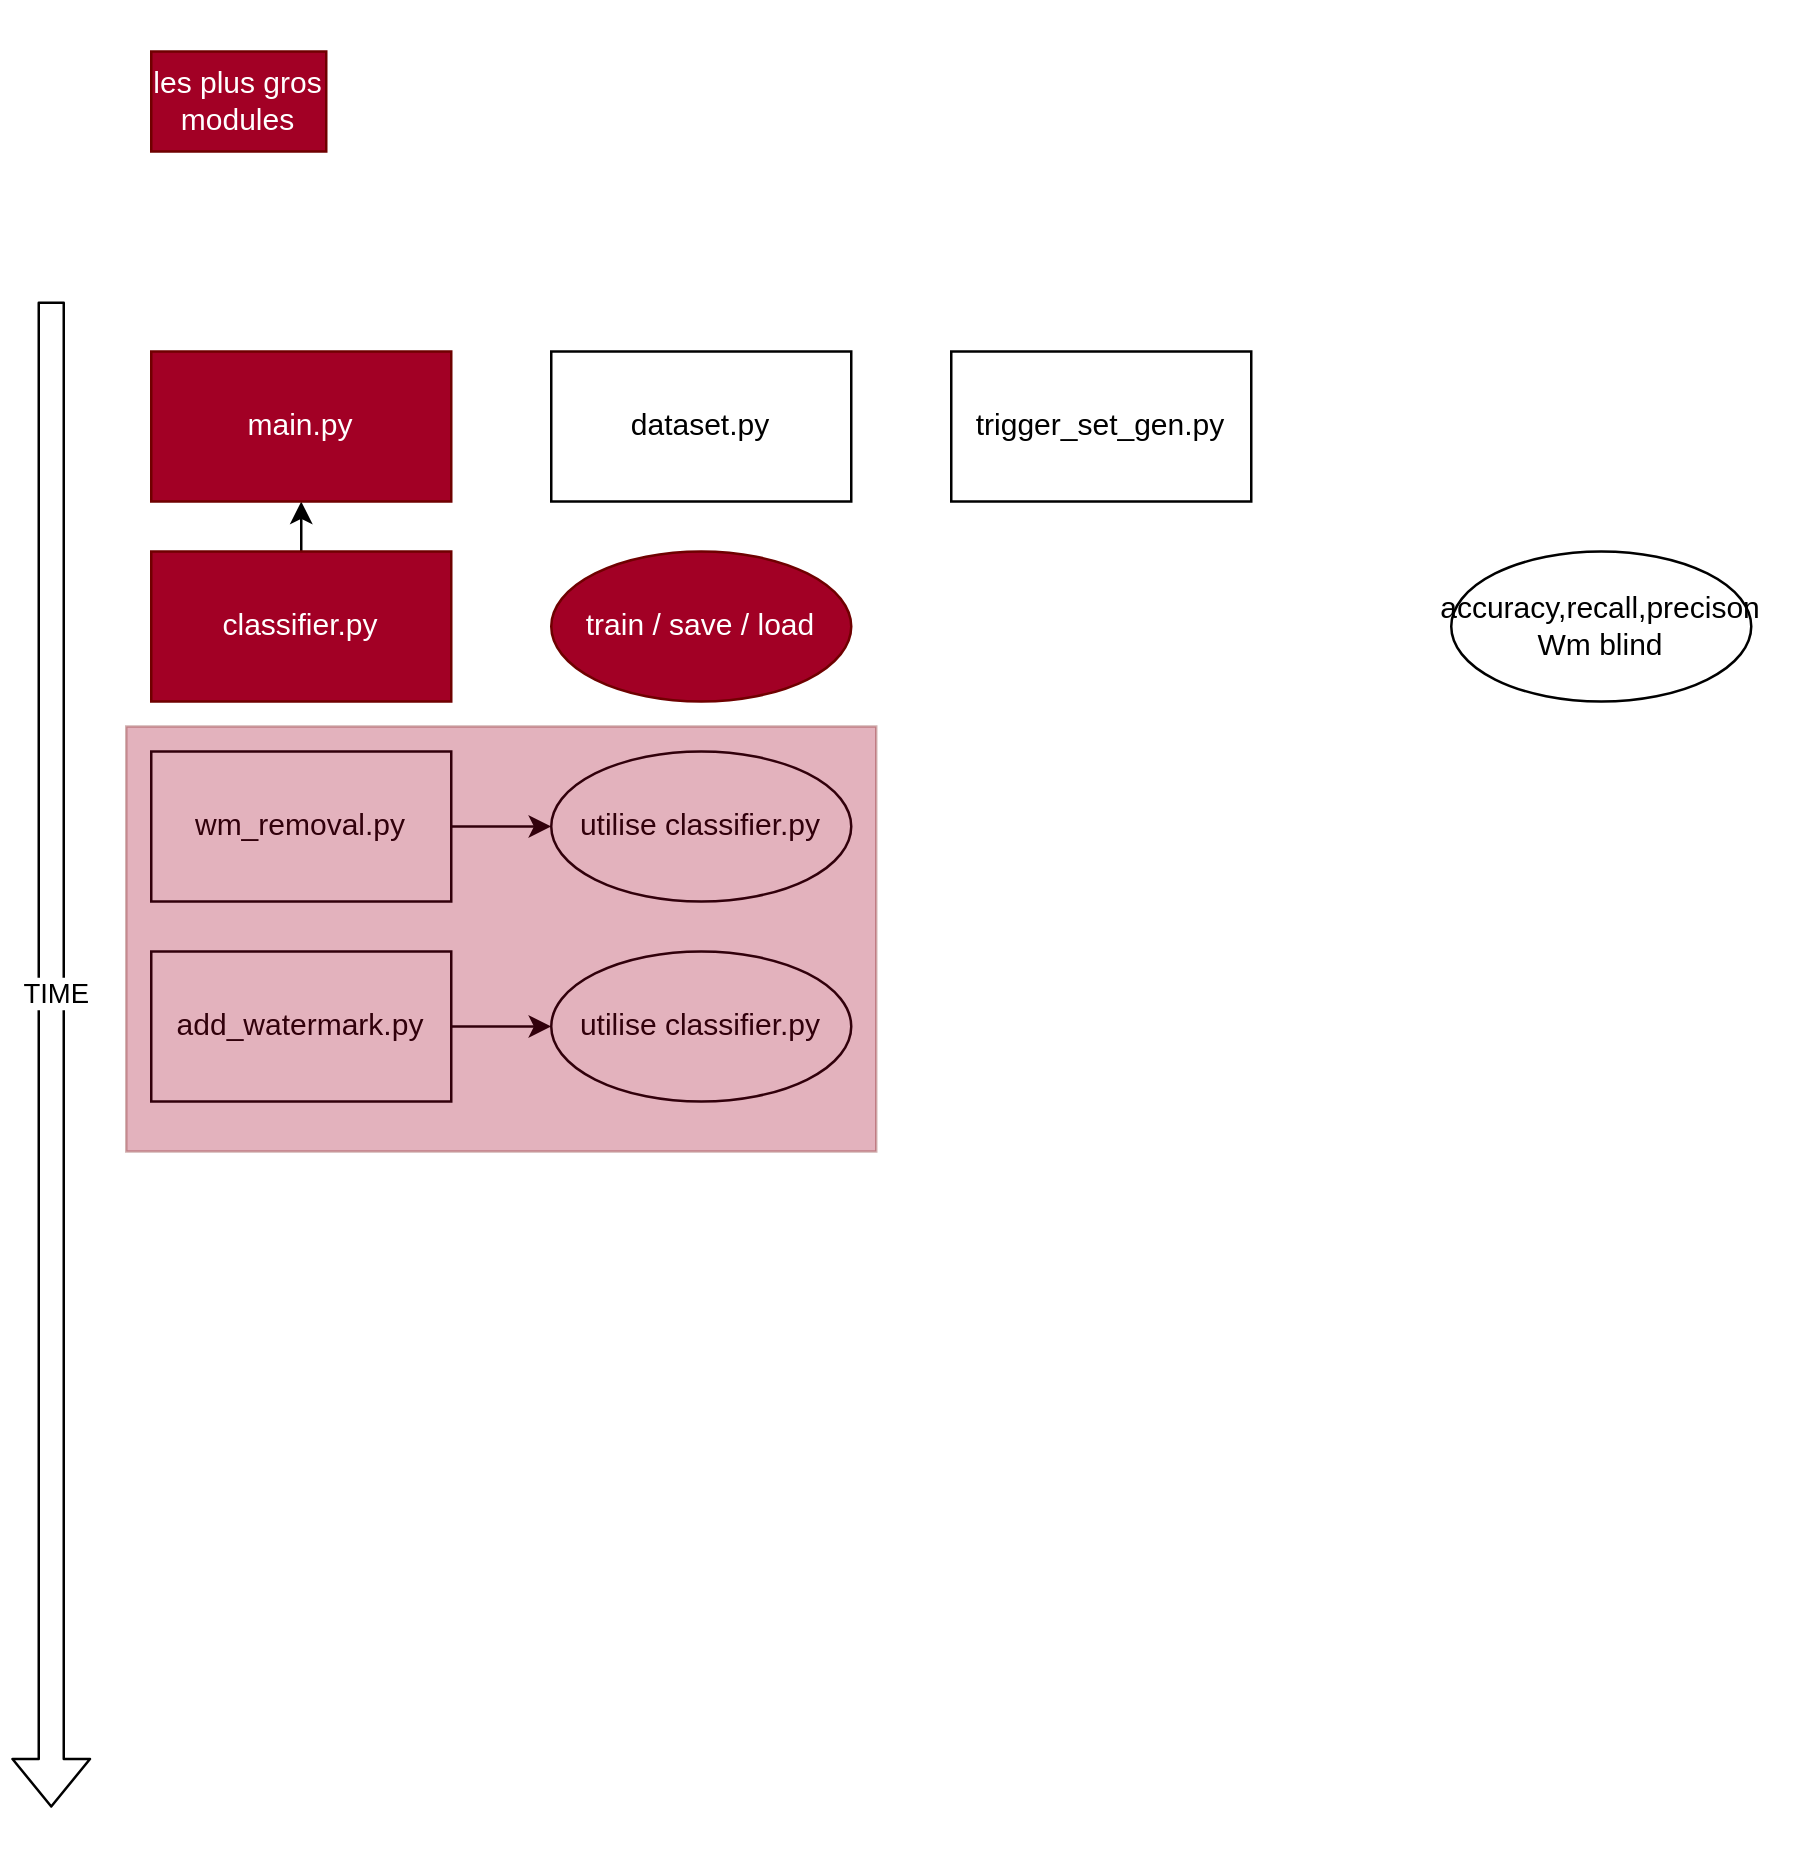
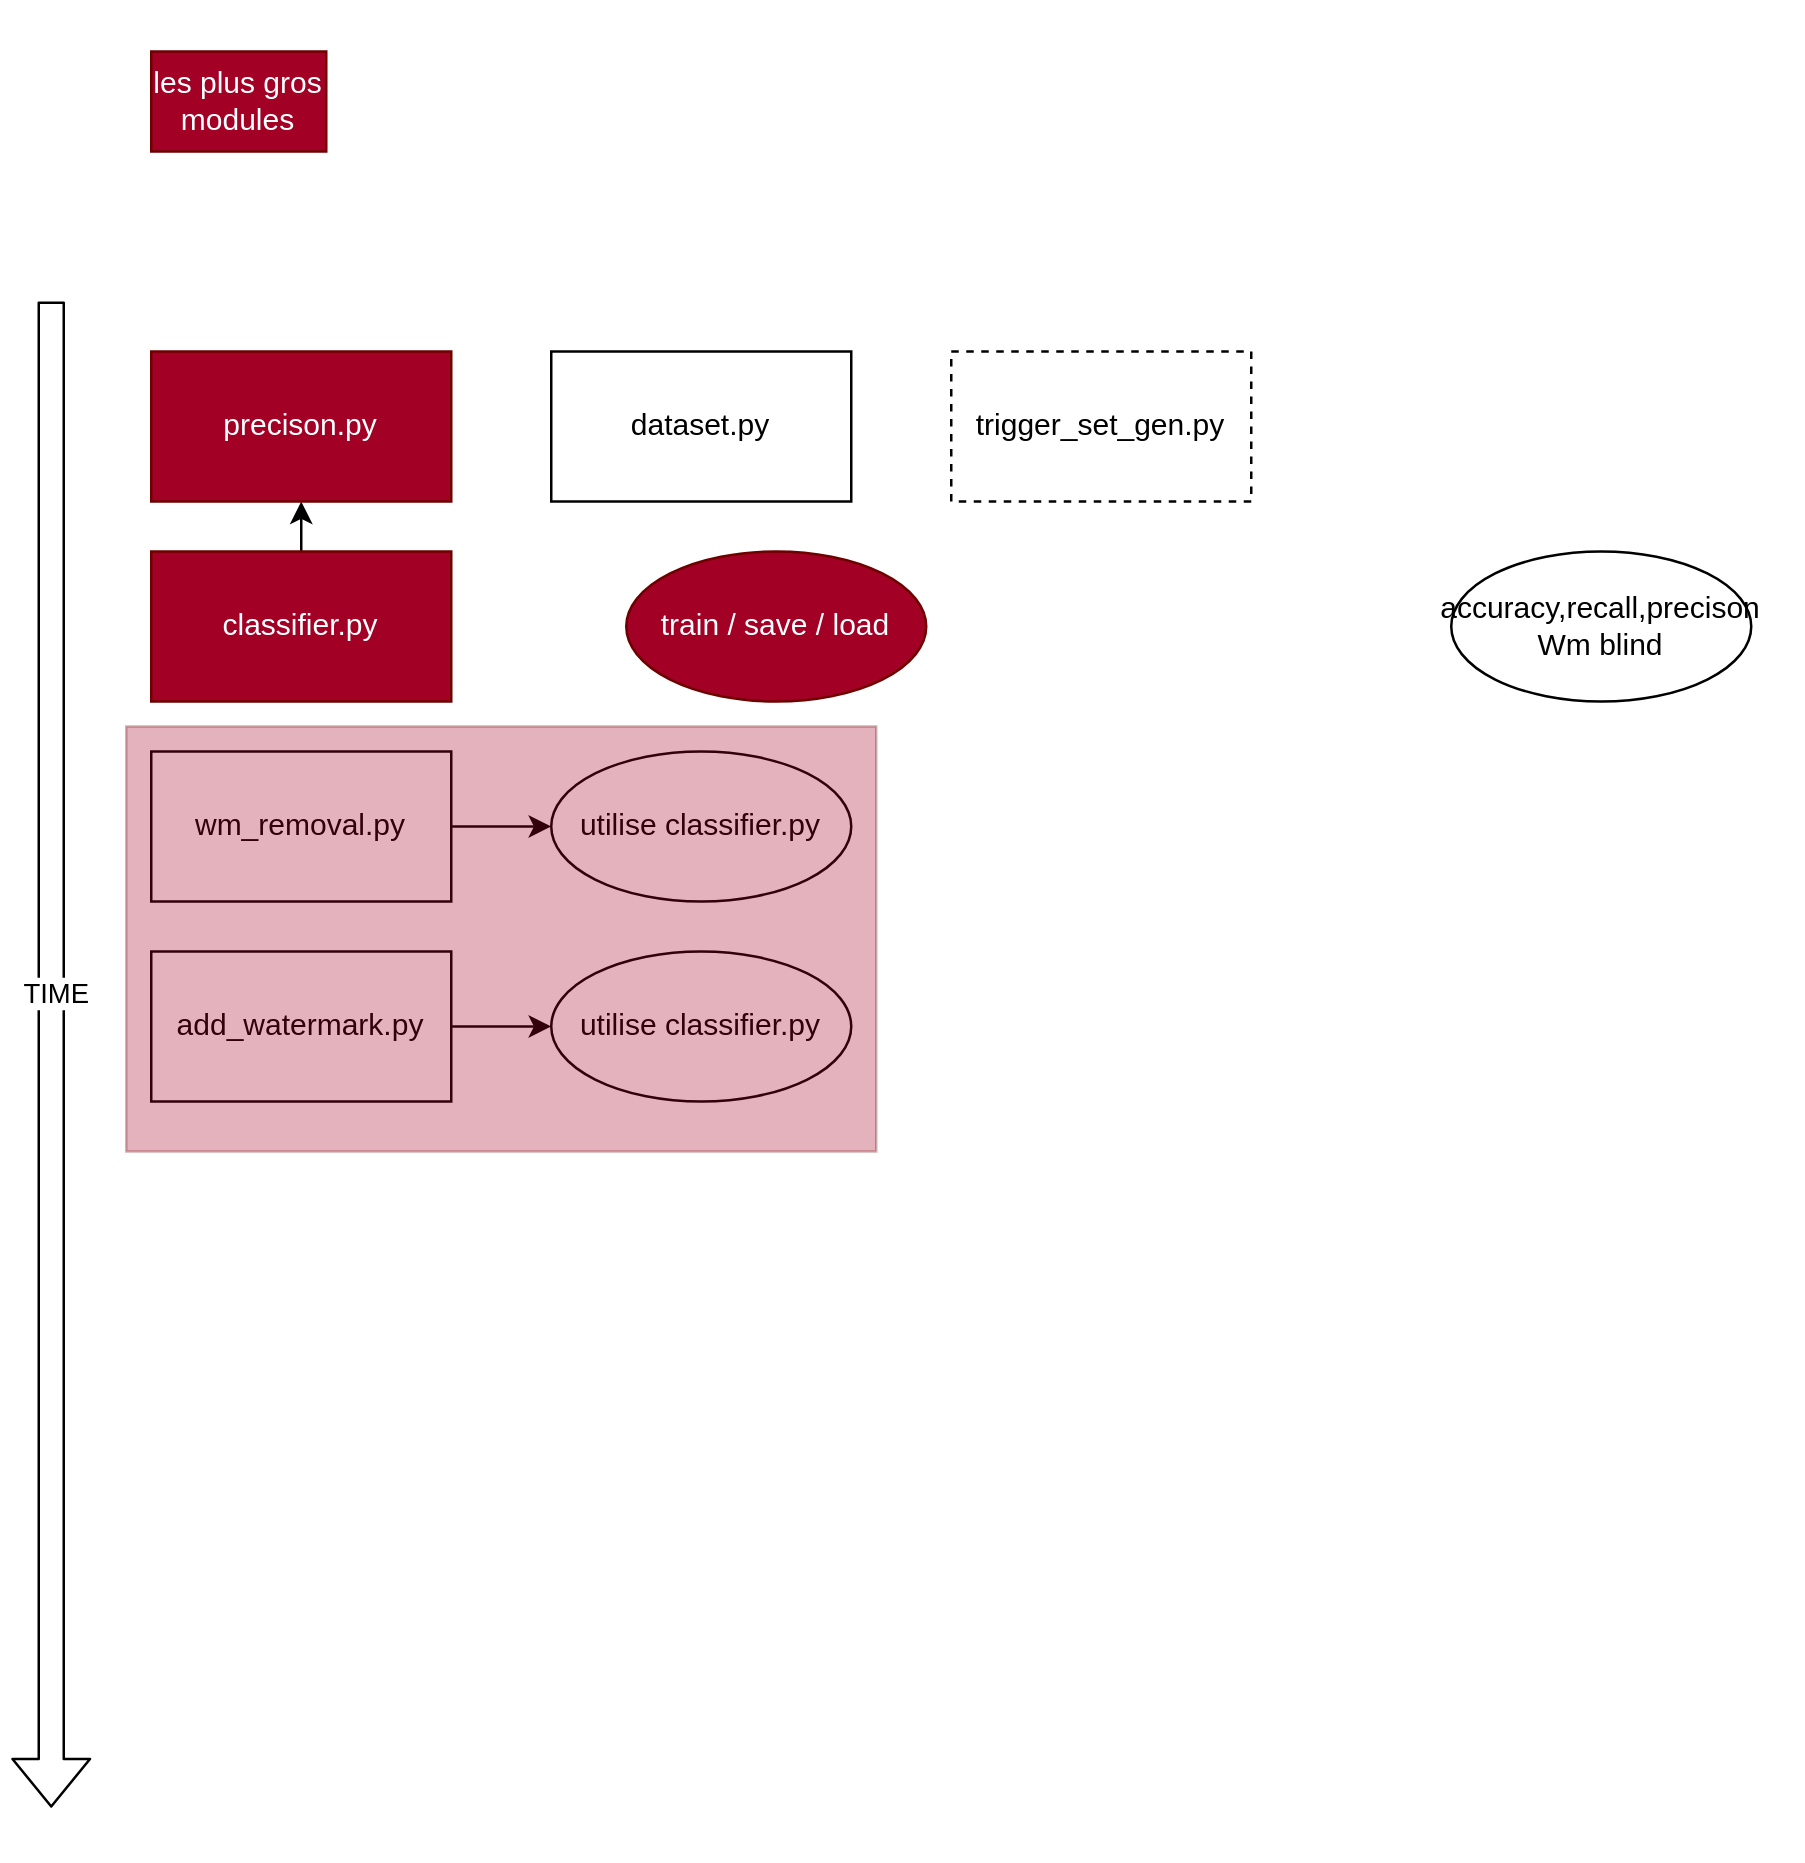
- <mxCell id="8" value="main.py" style="rounded=0;whiteSpace=wrap;html=1;fillColor=#a20025;fontColor=#ffffff;strokeColor=#6F0000;" parent="1" vertex="1"><mxGeometry x="60" y="140" width="120" height="60" as="geometry" /></mxCell>
+ <mxCell id="8" value="precison.py" style="rounded=0;whiteSpace=wrap;html=1;fillColor=#a20025;fontColor=#ffffff;strokeColor=#6F0000;" parent="1" vertex="1"><mxGeometry x="60" y="140" width="120" height="60" as="geometry" /></mxCell>
- <mxCell id="6" value="trigger_set_gen.py" style="rounded=0;whiteSpace=wrap;html=1;" parent="1" vertex="1"><mxGeometry x="380" y="140" width="120" height="60" as="geometry" /></mxCell>
+ <mxCell id="6" value="trigger_set_gen.py" style="rounded=0;whiteSpace=wrap;html=1;dashed=1;" parent="1" vertex="1"><mxGeometry x="380" y="140" width="120" height="60" as="geometry" /></mxCell>
- <mxCell id="12" value="train / save / load" style="ellipse;whiteSpace=wrap;html=1;fillColor=#a20025;strokeColor=#6F0000;fontColor=#ffffff;rounded=0;" parent="1" vertex="1"><mxGeometry x="220" y="220" width="120" height="60" as="geometry" /></mxCell>
+ <mxCell id="12" value="train / save / load" style="ellipse;whiteSpace=wrap;html=1;fillColor=#a20025;strokeColor=#6F0000;fontColor=#ffffff;rounded=0;" parent="1" vertex="1"><mxGeometry x="250" y="220" width="120" height="60" as="geometry" /></mxCell>
